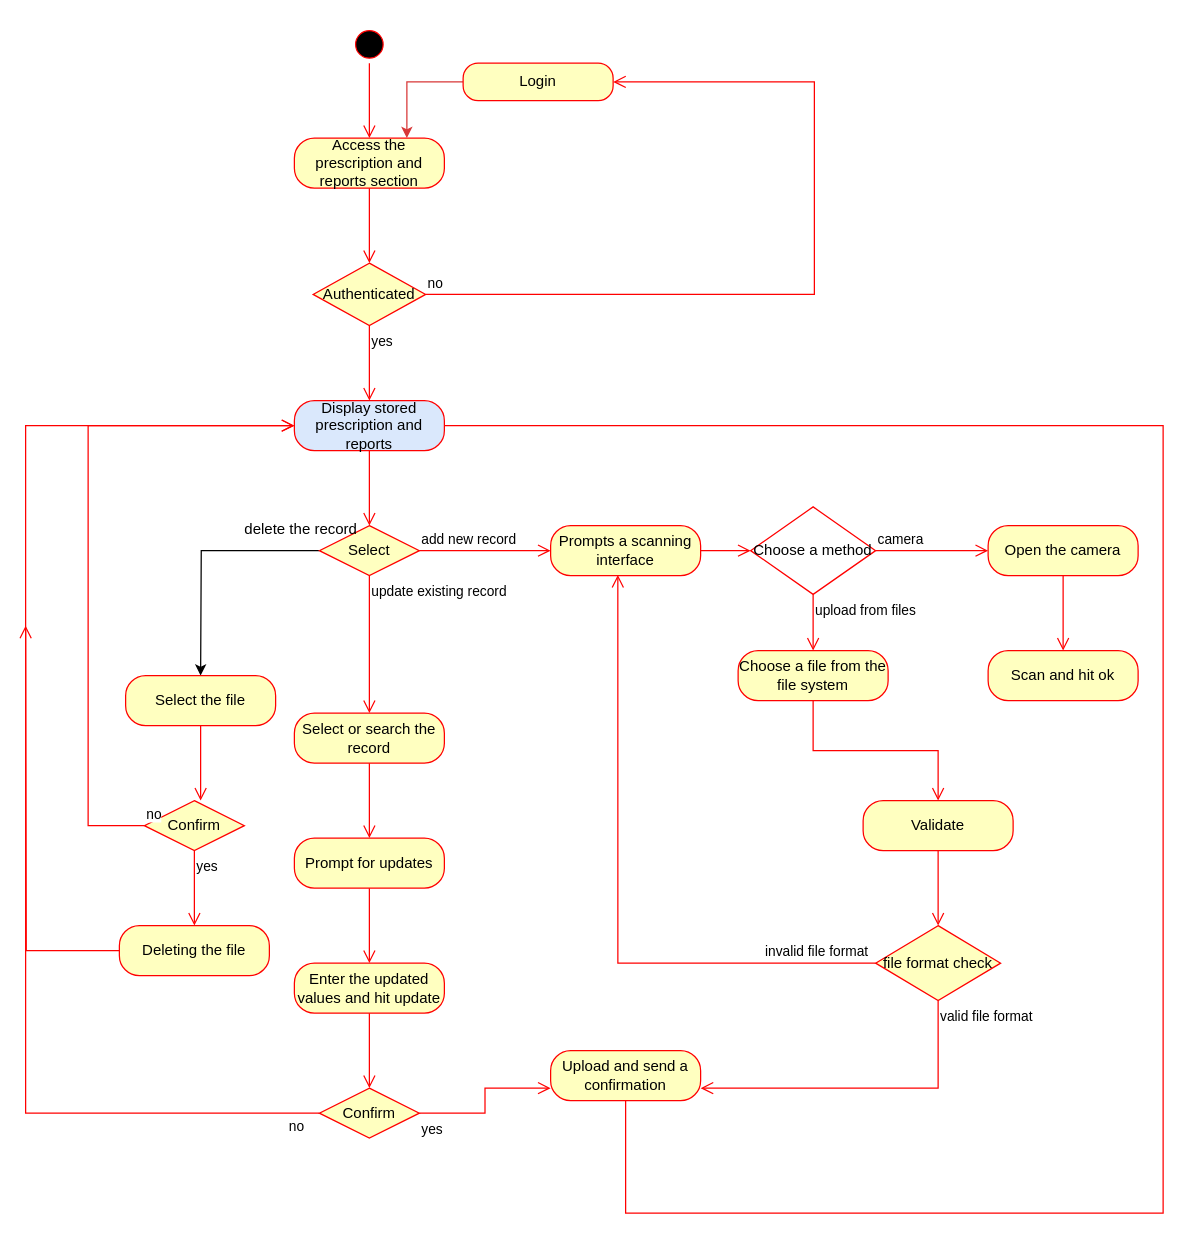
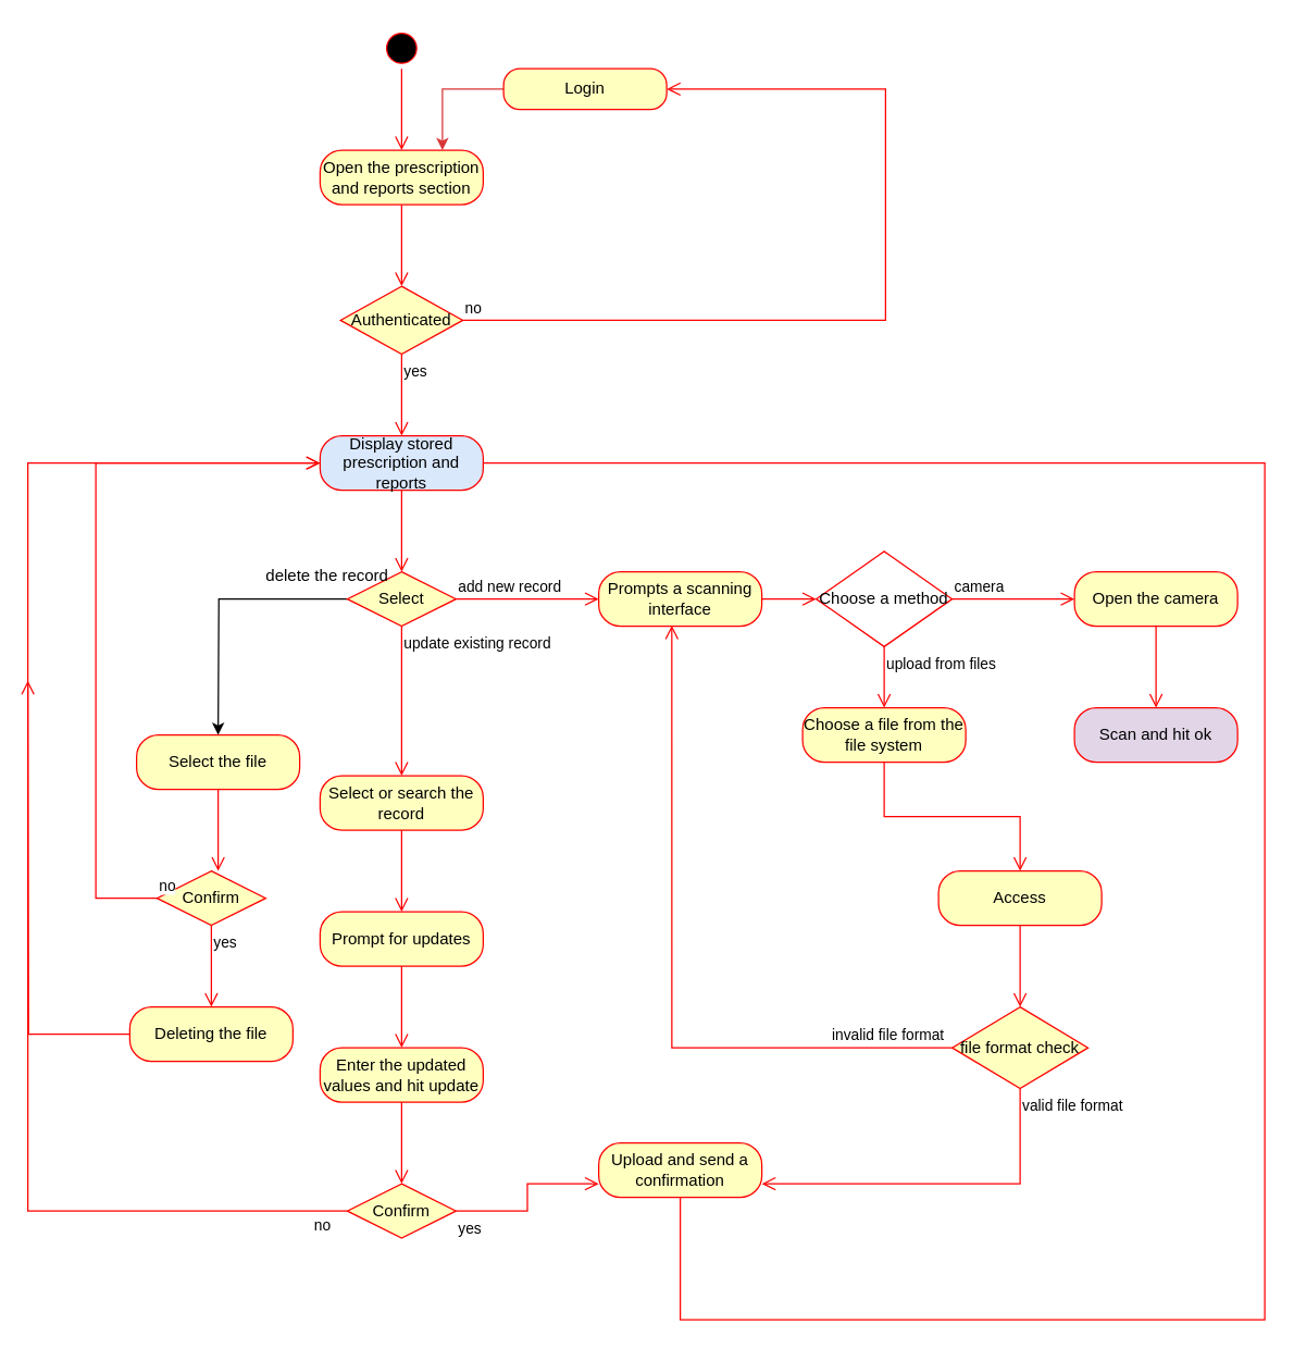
- <mxCell id="4" value="Access the prescription and reports section" style="rounded=1;whiteSpace=wrap;html=1;arcSize=40;fontColor=#000000;fillColor=#ffffc0;strokeColor=#ff0000;" vertex="1" parent="1"><mxGeometry x="235" y="110" width="120" height="40" as="geometry" /></mxCell>
+ <mxCell id="4" value="Open the prescription and reports section" style="rounded=1;whiteSpace=wrap;html=1;arcSize=40;fontColor=#000000;fillColor=#ffffc0;strokeColor=#ff0000;" vertex="1" parent="1"><mxGeometry x="235" y="110" width="120" height="40" as="geometry" /></mxCell>
- <mxCell id="24" value="Scan and hit ok" style="rounded=1;whiteSpace=wrap;html=1;arcSize=40;fontColor=#000000;fillColor=#ffffc0;strokeColor=#ff0000;" vertex="1" parent="1"><mxGeometry x="790" y="520" width="120" height="40" as="geometry" /></mxCell>
+ <mxCell id="24" value="Scan and hit ok" style="rounded=1;whiteSpace=wrap;html=1;arcSize=40;fontColor=#000000;fillColor=#e1d5e7;strokeColor=#ff0000;" vertex="1" parent="1"><mxGeometry x="790" y="520" width="120" height="40" as="geometry" /></mxCell>
- <mxCell id="27" value="Validate" style="rounded=1;whiteSpace=wrap;html=1;arcSize=40;fontColor=#000000;fillColor=#ffffc0;strokeColor=#ff0000;" vertex="1" parent="1"><mxGeometry x="690" y="640" width="120" height="40" as="geometry" /></mxCell>
+ <mxCell id="27" value="Access" style="rounded=1;whiteSpace=wrap;html=1;arcSize=40;fontColor=#000000;fillColor=#ffffc0;strokeColor=#ff0000;" vertex="1" parent="1"><mxGeometry x="690" y="640" width="120" height="40" as="geometry" /></mxCell>
